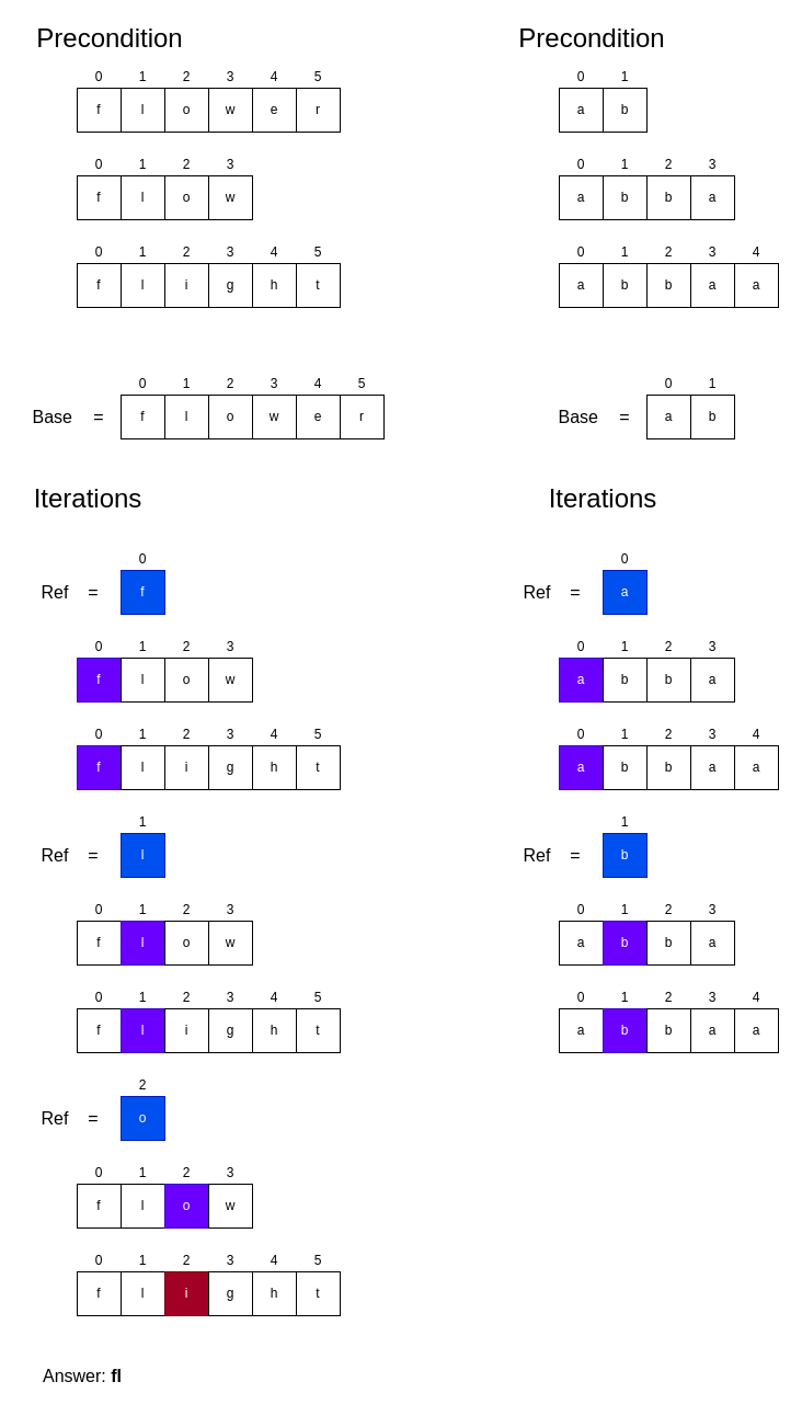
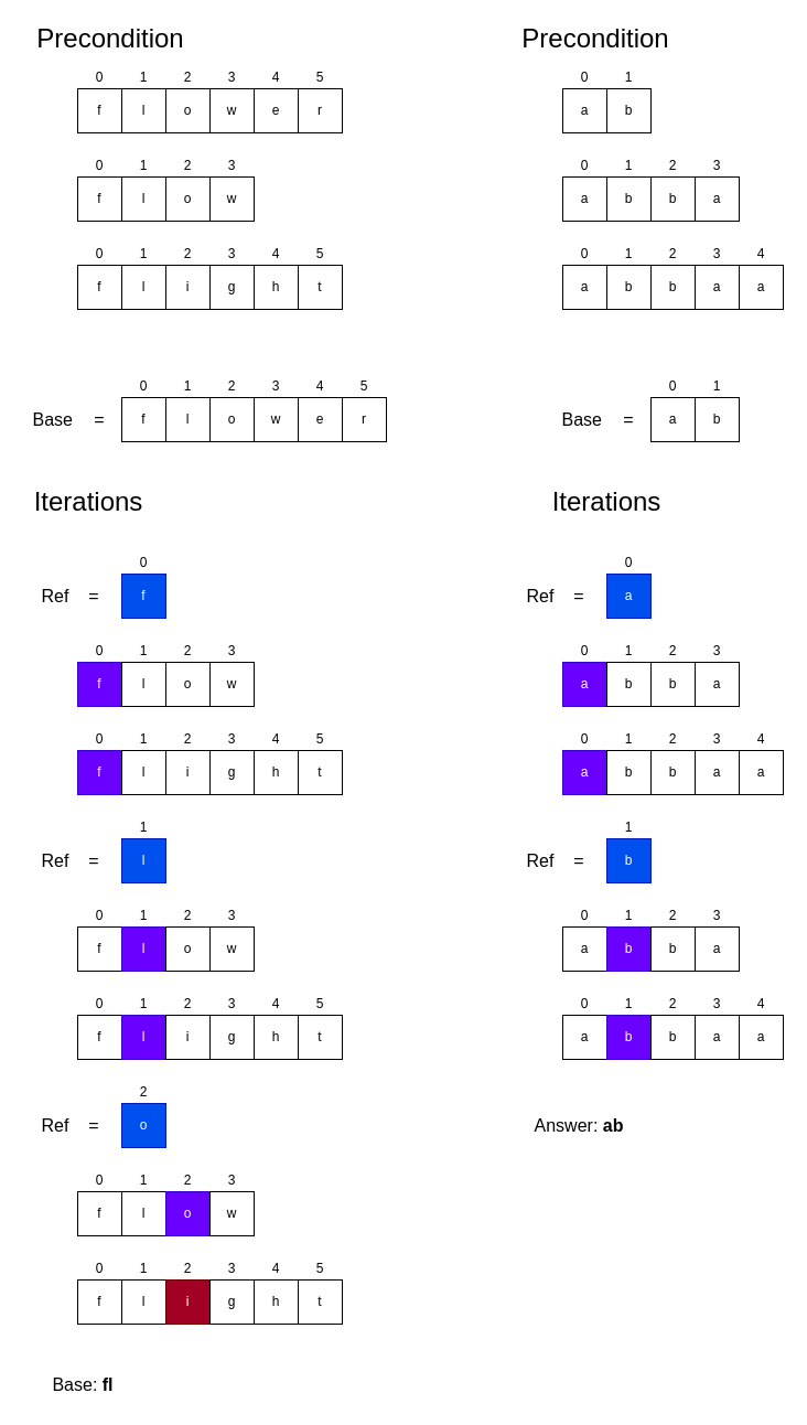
+ <mxCell id="197" value="Answer: &lt;b&gt;ab&lt;/b&gt;" style="text;html=1;strokeColor=none;fillColor=none;align=center;verticalAlign=middle;whiteSpace=wrap;rounded=0;fontSize=16;" vertex="1" parent="1"><mxGeometry x="480" y="1005" width="90" height="30" as="geometry" /></mxCell>
- <mxCell id="122" value="Answer: &lt;b&gt;fl&lt;/b&gt;" style="text;html=1;strokeColor=none;fillColor=none;align=center;verticalAlign=middle;whiteSpace=wrap;rounded=0;fontSize=16;" vertex="1" parent="1"><mxGeometry x="30" y="1240" width="90" height="30" as="geometry" /></mxCell>
+ <mxCell id="122" value="Base: &lt;b&gt;fl&lt;/b&gt;" style="text;html=1;strokeColor=none;fillColor=none;align=center;verticalAlign=middle;whiteSpace=wrap;rounded=0;fontSize=16;" vertex="1" parent="1"><mxGeometry x="30" y="1240" width="90" height="30" as="geometry" /></mxCell>
